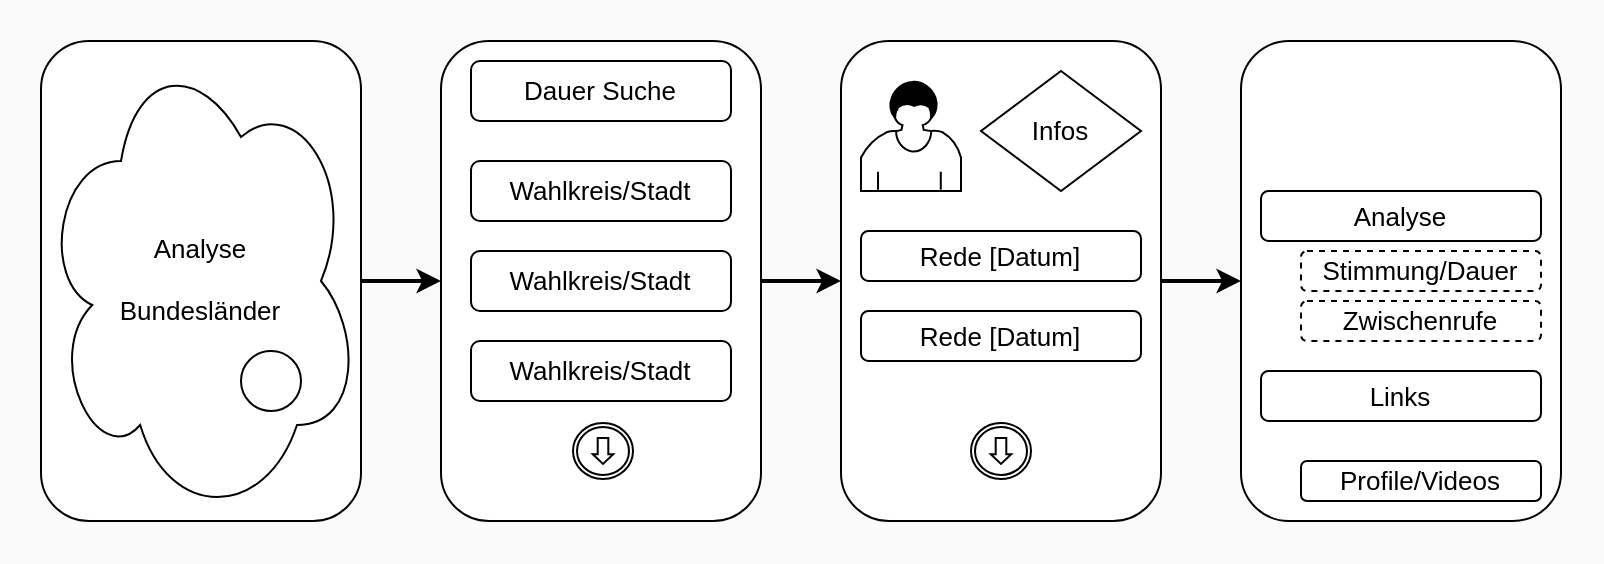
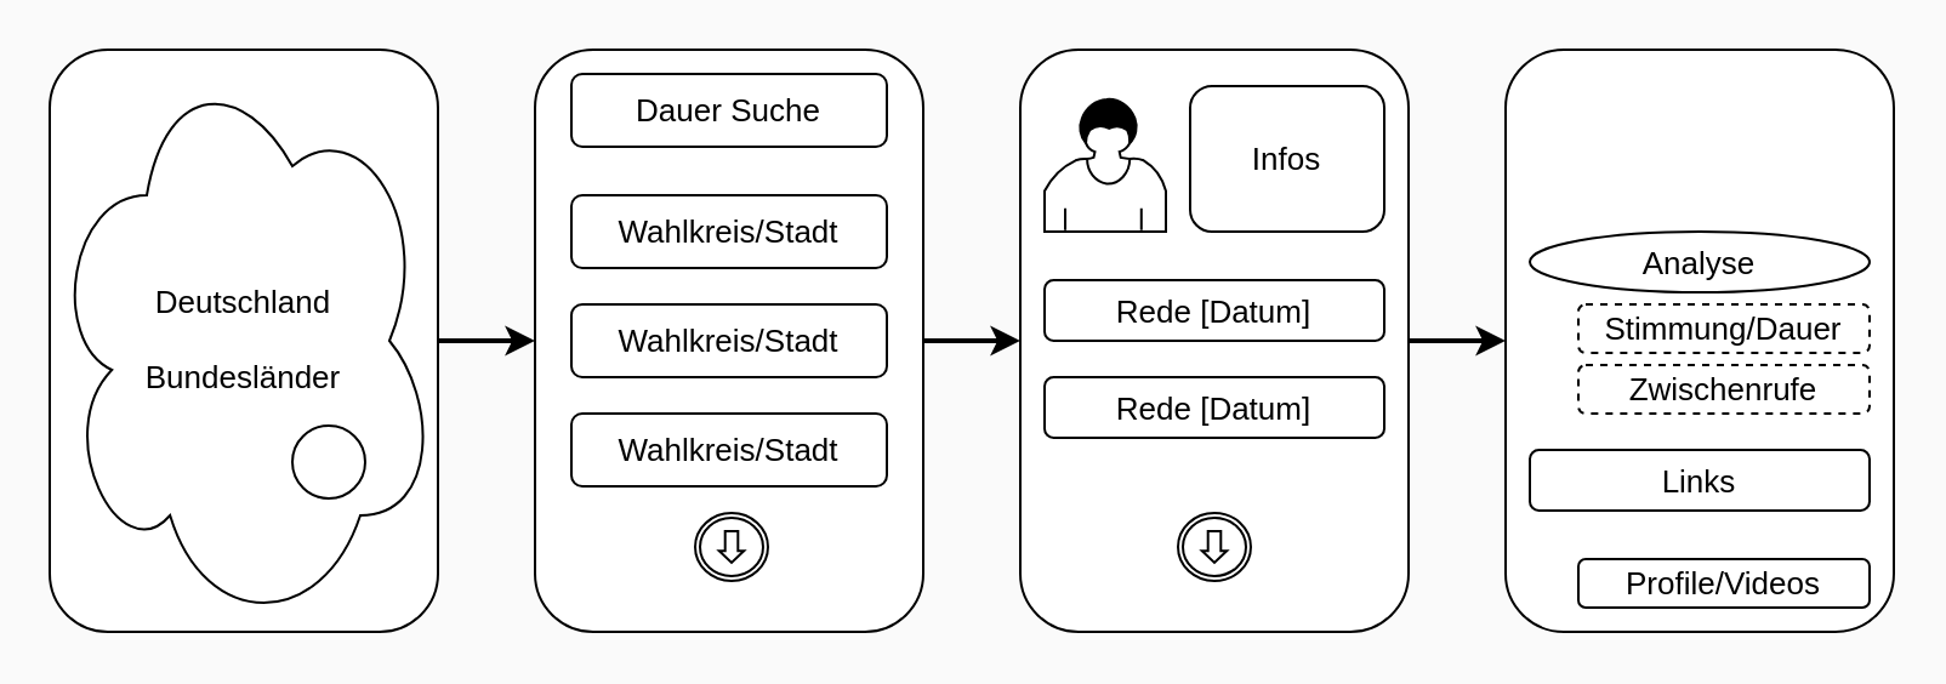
- <mxCell id="6" value="Infos" style="rhombus;whiteSpace=wrap;html=1;fontSize=13;" vertex="1" parent="1"><mxGeometry x="490" y="35" width="80" height="60" as="geometry" /></mxCell>
+ <mxCell id="6" value="Infos" style="rounded=1;whiteSpace=wrap;html=1;fontSize=13;" vertex="1" parent="1"><mxGeometry x="490" y="35" width="80" height="60" as="geometry" /></mxCell>
- <mxCell id="21" value="Analyse" style="rounded=1;whiteSpace=wrap;html=1;fontSize=13;" vertex="1" parent="1"><mxGeometry x="630" y="95" width="140" height="25" as="geometry" /></mxCell>
+ <mxCell id="21" value="Analyse" style="ellipse;whiteSpace=wrap;html=1;fontSize=13;" vertex="1" parent="1"><mxGeometry x="630" y="95" width="140" height="25" as="geometry" /></mxCell>
- <mxCell id="10" value="&lt;div style=&quot;font-size: 13px;&quot;&gt;Analyse&lt;/div&gt;&lt;div style=&quot;font-size: 13px;&quot;&gt;&lt;br style=&quot;font-size: 13px;&quot;&gt;&lt;/div&gt;&lt;div style=&quot;font-size: 13px;&quot;&gt;Bundesländer&lt;br style=&quot;font-size: 13px;&quot;&gt;&lt;/div&gt;" style="ellipse;shape=cloud;whiteSpace=wrap;html=1;fontSize=13;" vertex="1" parent="1"><mxGeometry x="20" y="20" width="160" height="240" as="geometry" /></mxCell>
+ <mxCell id="10" value="&lt;div style=&quot;font-size: 13px;&quot;&gt;Deutschland&lt;/div&gt;&lt;div style=&quot;font-size: 13px;&quot;&gt;&lt;br style=&quot;font-size: 13px;&quot;&gt;&lt;/div&gt;&lt;div style=&quot;font-size: 13px;&quot;&gt;Bundesländer&lt;br style=&quot;font-size: 13px;&quot;&gt;&lt;/div&gt;" style="ellipse;shape=cloud;whiteSpace=wrap;html=1;fontSize=13;" vertex="1" parent="1"><mxGeometry x="20" y="20" width="160" height="240" as="geometry" /></mxCell>
